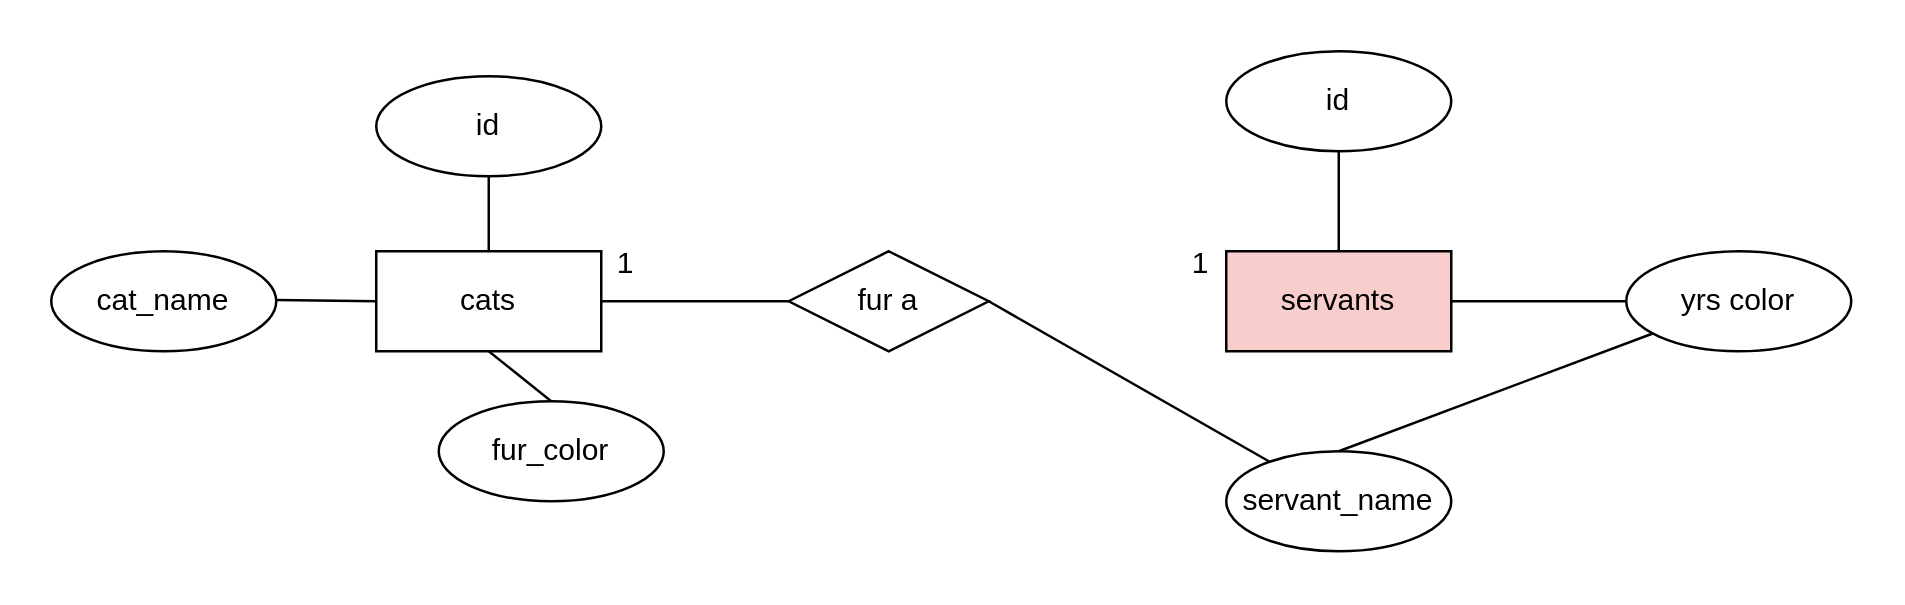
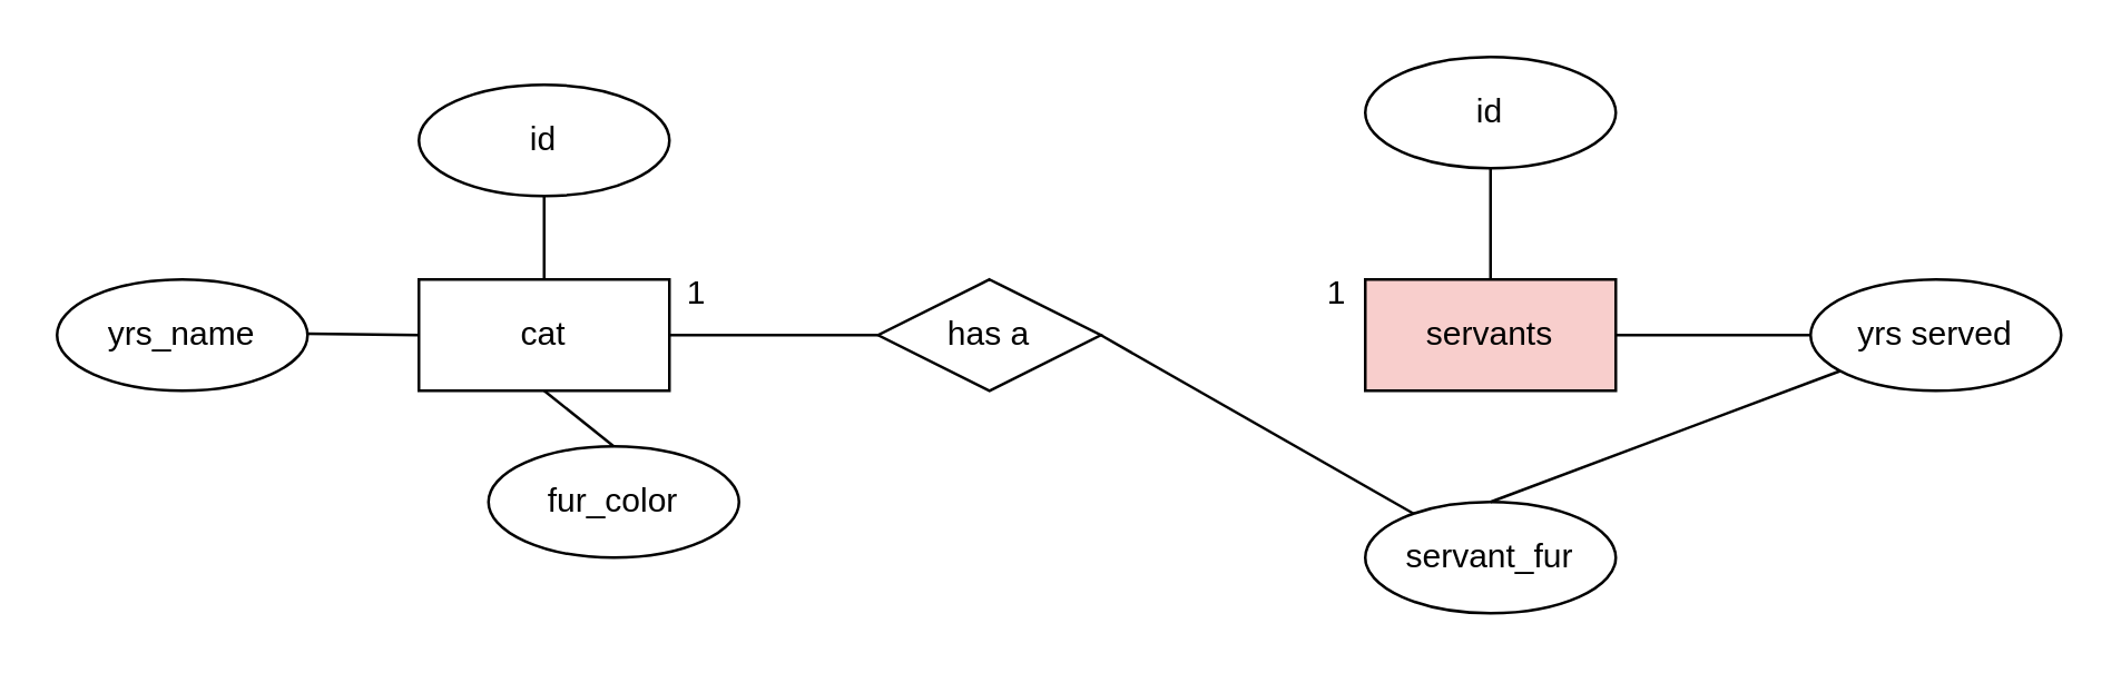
- <mxCell id="3" value="cat_name" style="ellipse;whiteSpace=wrap;html=1;" vertex="1" parent="1"><mxGeometry x="20" y="100" width="90" height="40" as="geometry" /></mxCell>
+ <mxCell id="3" value="yrs_name" style="ellipse;whiteSpace=wrap;html=1;" vertex="1" parent="1"><mxGeometry x="20" y="100" width="90" height="40" as="geometry" /></mxCell>
- <mxCell id="2" value="cats" style="rounded=0;whiteSpace=wrap;html=1;" vertex="1" parent="1"><mxGeometry x="150" y="100" width="90" height="40" as="geometry" /></mxCell>
+ <mxCell id="2" value="cat" style="rounded=0;whiteSpace=wrap;html=1;" vertex="1" parent="1"><mxGeometry x="150" y="100" width="90" height="40" as="geometry" /></mxCell>
- <mxCell id="6" value="fur a" style="rhombus;whiteSpace=wrap;html=1;" vertex="1" parent="1"><mxGeometry x="315" y="100" width="80" height="40" as="geometry" /></mxCell>
+ <mxCell id="6" value="has a" style="rhombus;whiteSpace=wrap;html=1;" vertex="1" parent="1"><mxGeometry x="315" y="100" width="80" height="40" as="geometry" /></mxCell>
- <mxCell id="9" value="yrs color" style="ellipse;whiteSpace=wrap;html=1;" vertex="1" parent="1"><mxGeometry x="650" y="100" width="90" height="40" as="geometry" /></mxCell>
+ <mxCell id="9" value="yrs served" style="ellipse;whiteSpace=wrap;html=1;" vertex="1" parent="1"><mxGeometry x="650" y="100" width="90" height="40" as="geometry" /></mxCell>
- <mxCell id="10" value="servant_name" style="ellipse;whiteSpace=wrap;html=1;" vertex="1" parent="1"><mxGeometry x="490" y="180" width="90" height="40" as="geometry" /></mxCell>
+ <mxCell id="10" value="servant_fur" style="ellipse;whiteSpace=wrap;html=1;" vertex="1" parent="1"><mxGeometry x="490" y="180" width="90" height="40" as="geometry" /></mxCell>
